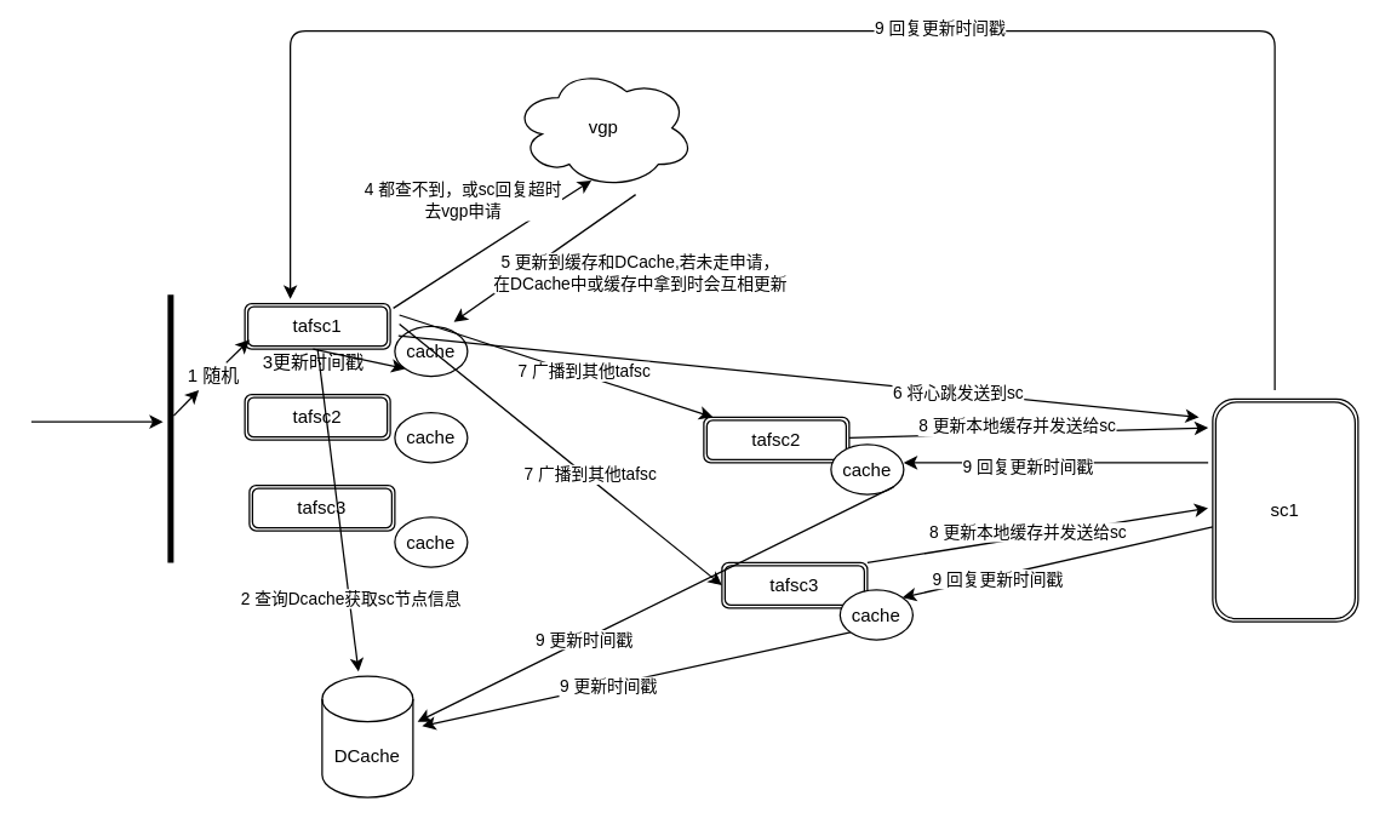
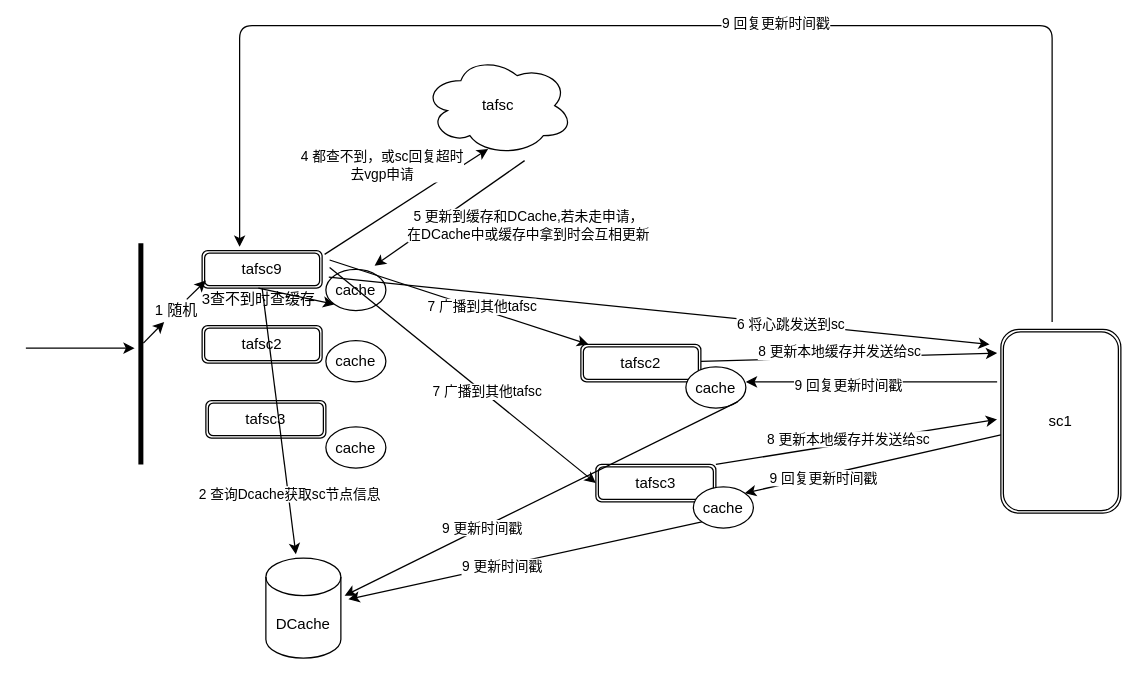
- <mxCell id="19" value="vgp" style="ellipse;shape=cloud;whiteSpace=wrap;html=1;" vertex="1" parent="1"><mxGeometry x="338" y="44" width="120" height="80" as="geometry" /></mxCell>
+ <mxCell id="19" value="tafsc" style="ellipse;shape=cloud;whiteSpace=wrap;html=1;" vertex="1" parent="1"><mxGeometry x="338" y="44" width="120" height="80" as="geometry" /></mxCell>
- <mxCell id="3" value="tafsc1" style="shape=ext;double=1;rounded=1;whiteSpace=wrap;html=1;" parent="1" vertex="1"><mxGeometry x="161" y="200" width="96" height="30" as="geometry" /></mxCell>
+ <mxCell id="3" value="tafsc9" style="shape=ext;double=1;rounded=1;whiteSpace=wrap;html=1;" parent="1" vertex="1"><mxGeometry x="161" y="200" width="96" height="30" as="geometry" /></mxCell>
- <mxCell id="18" value="3更新时间戳" style="text;html=1;align=center;verticalAlign=middle;resizable=0;points=[];autosize=1;" vertex="1" parent="1"><mxGeometry x="155" y="230" width="102" height="18" as="geometry" /></mxCell>
+ <mxCell id="18" value="3查不到时查缓存" style="text;html=1;align=center;verticalAlign=middle;resizable=0;points=[];autosize=1;" vertex="1" parent="1"><mxGeometry x="155" y="230" width="102" height="18" as="geometry" /></mxCell>
